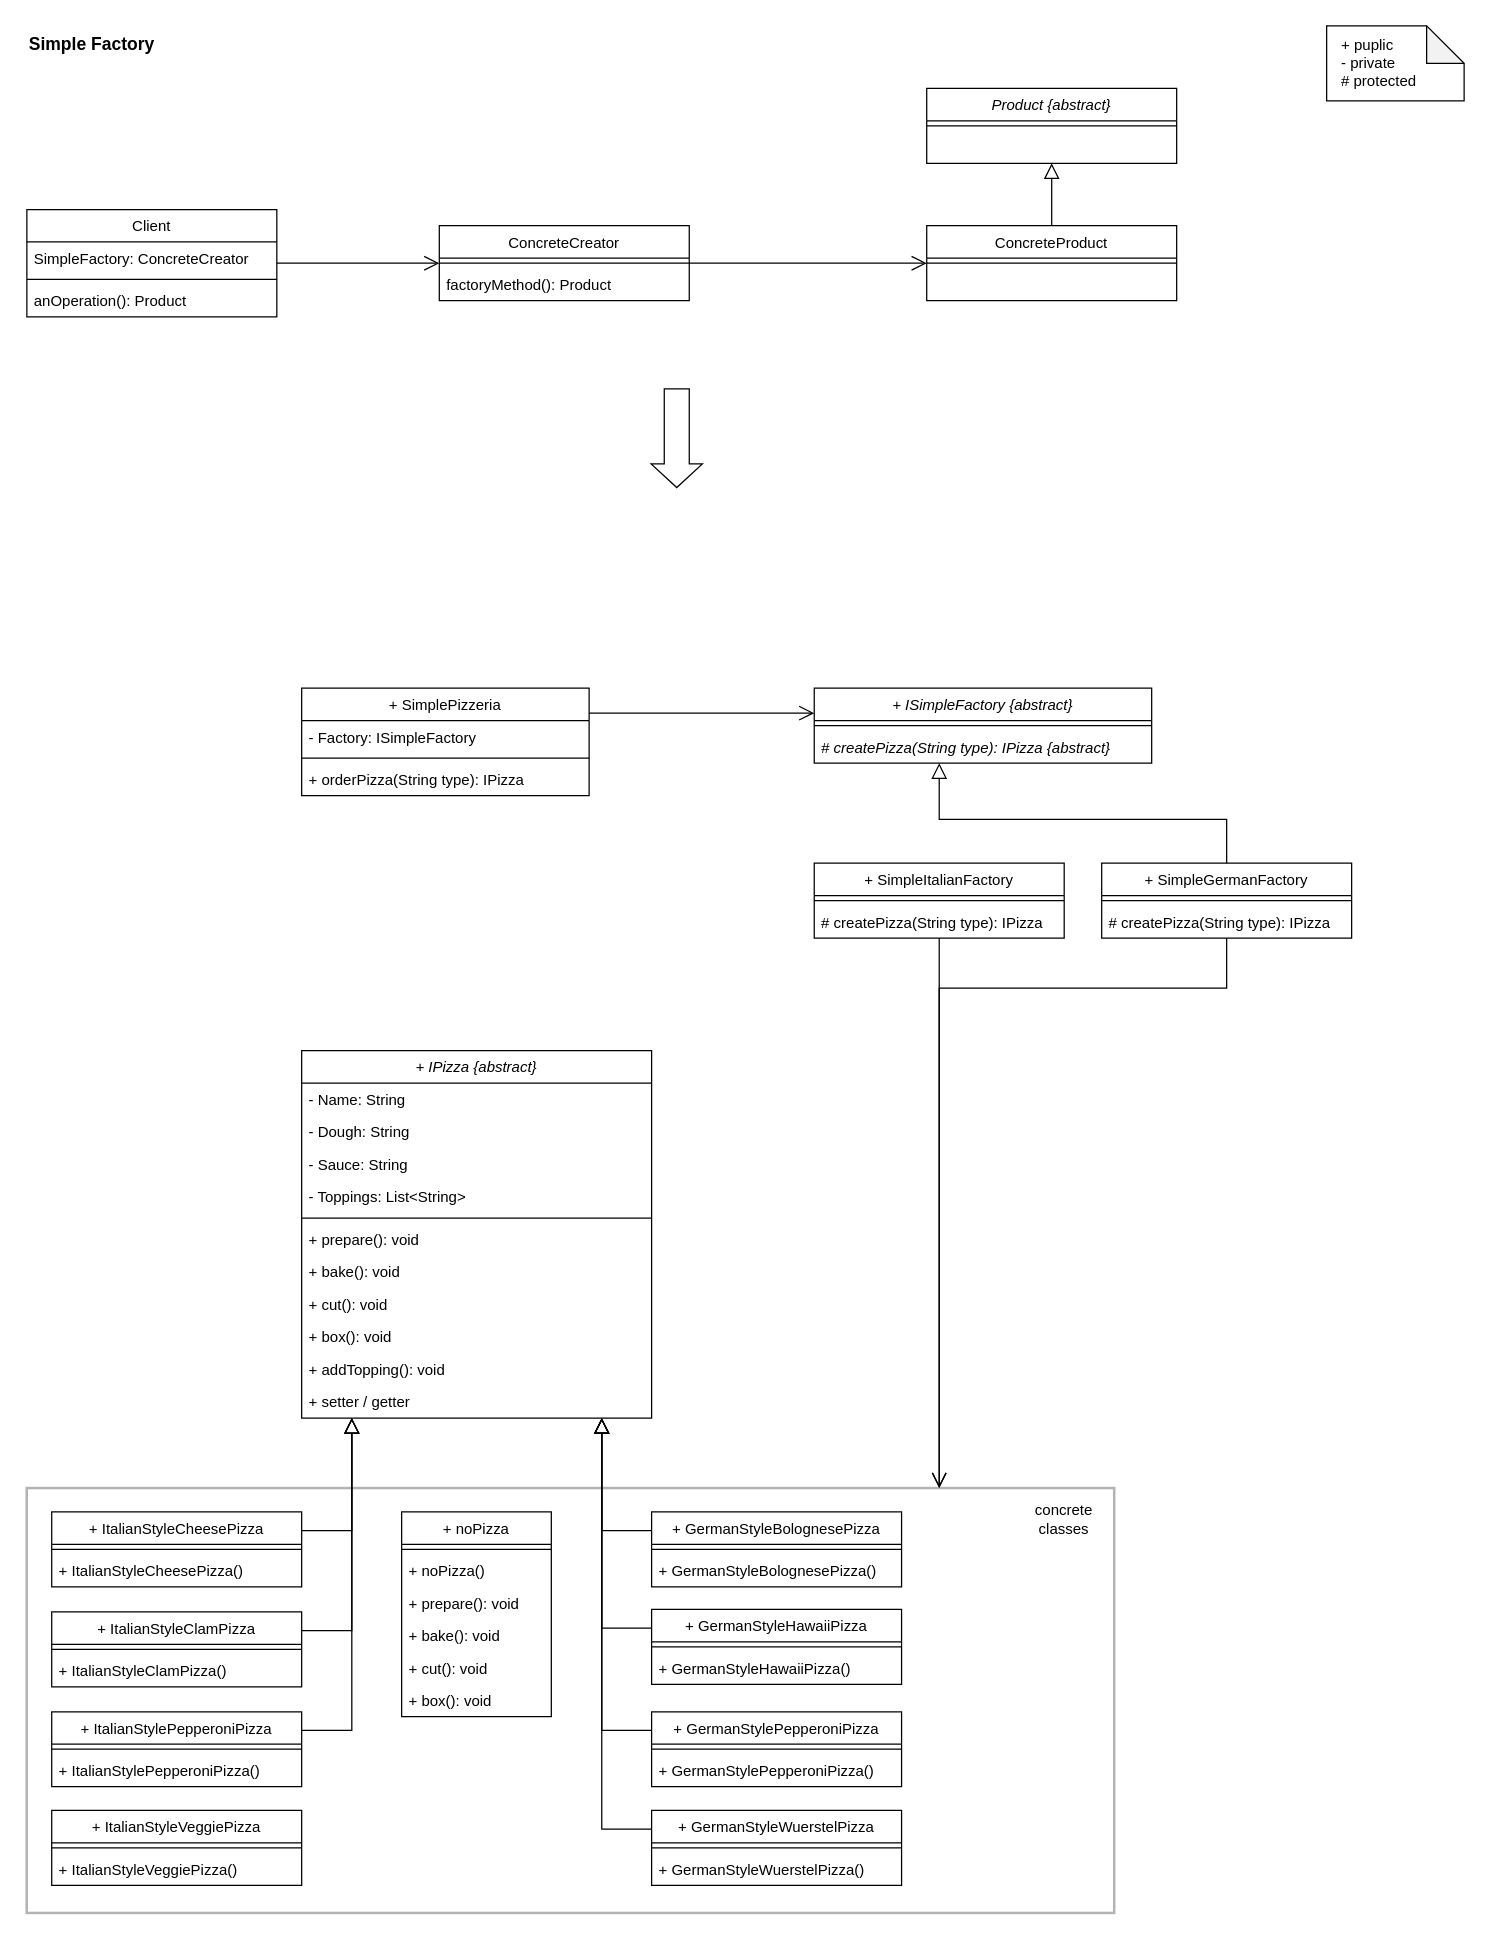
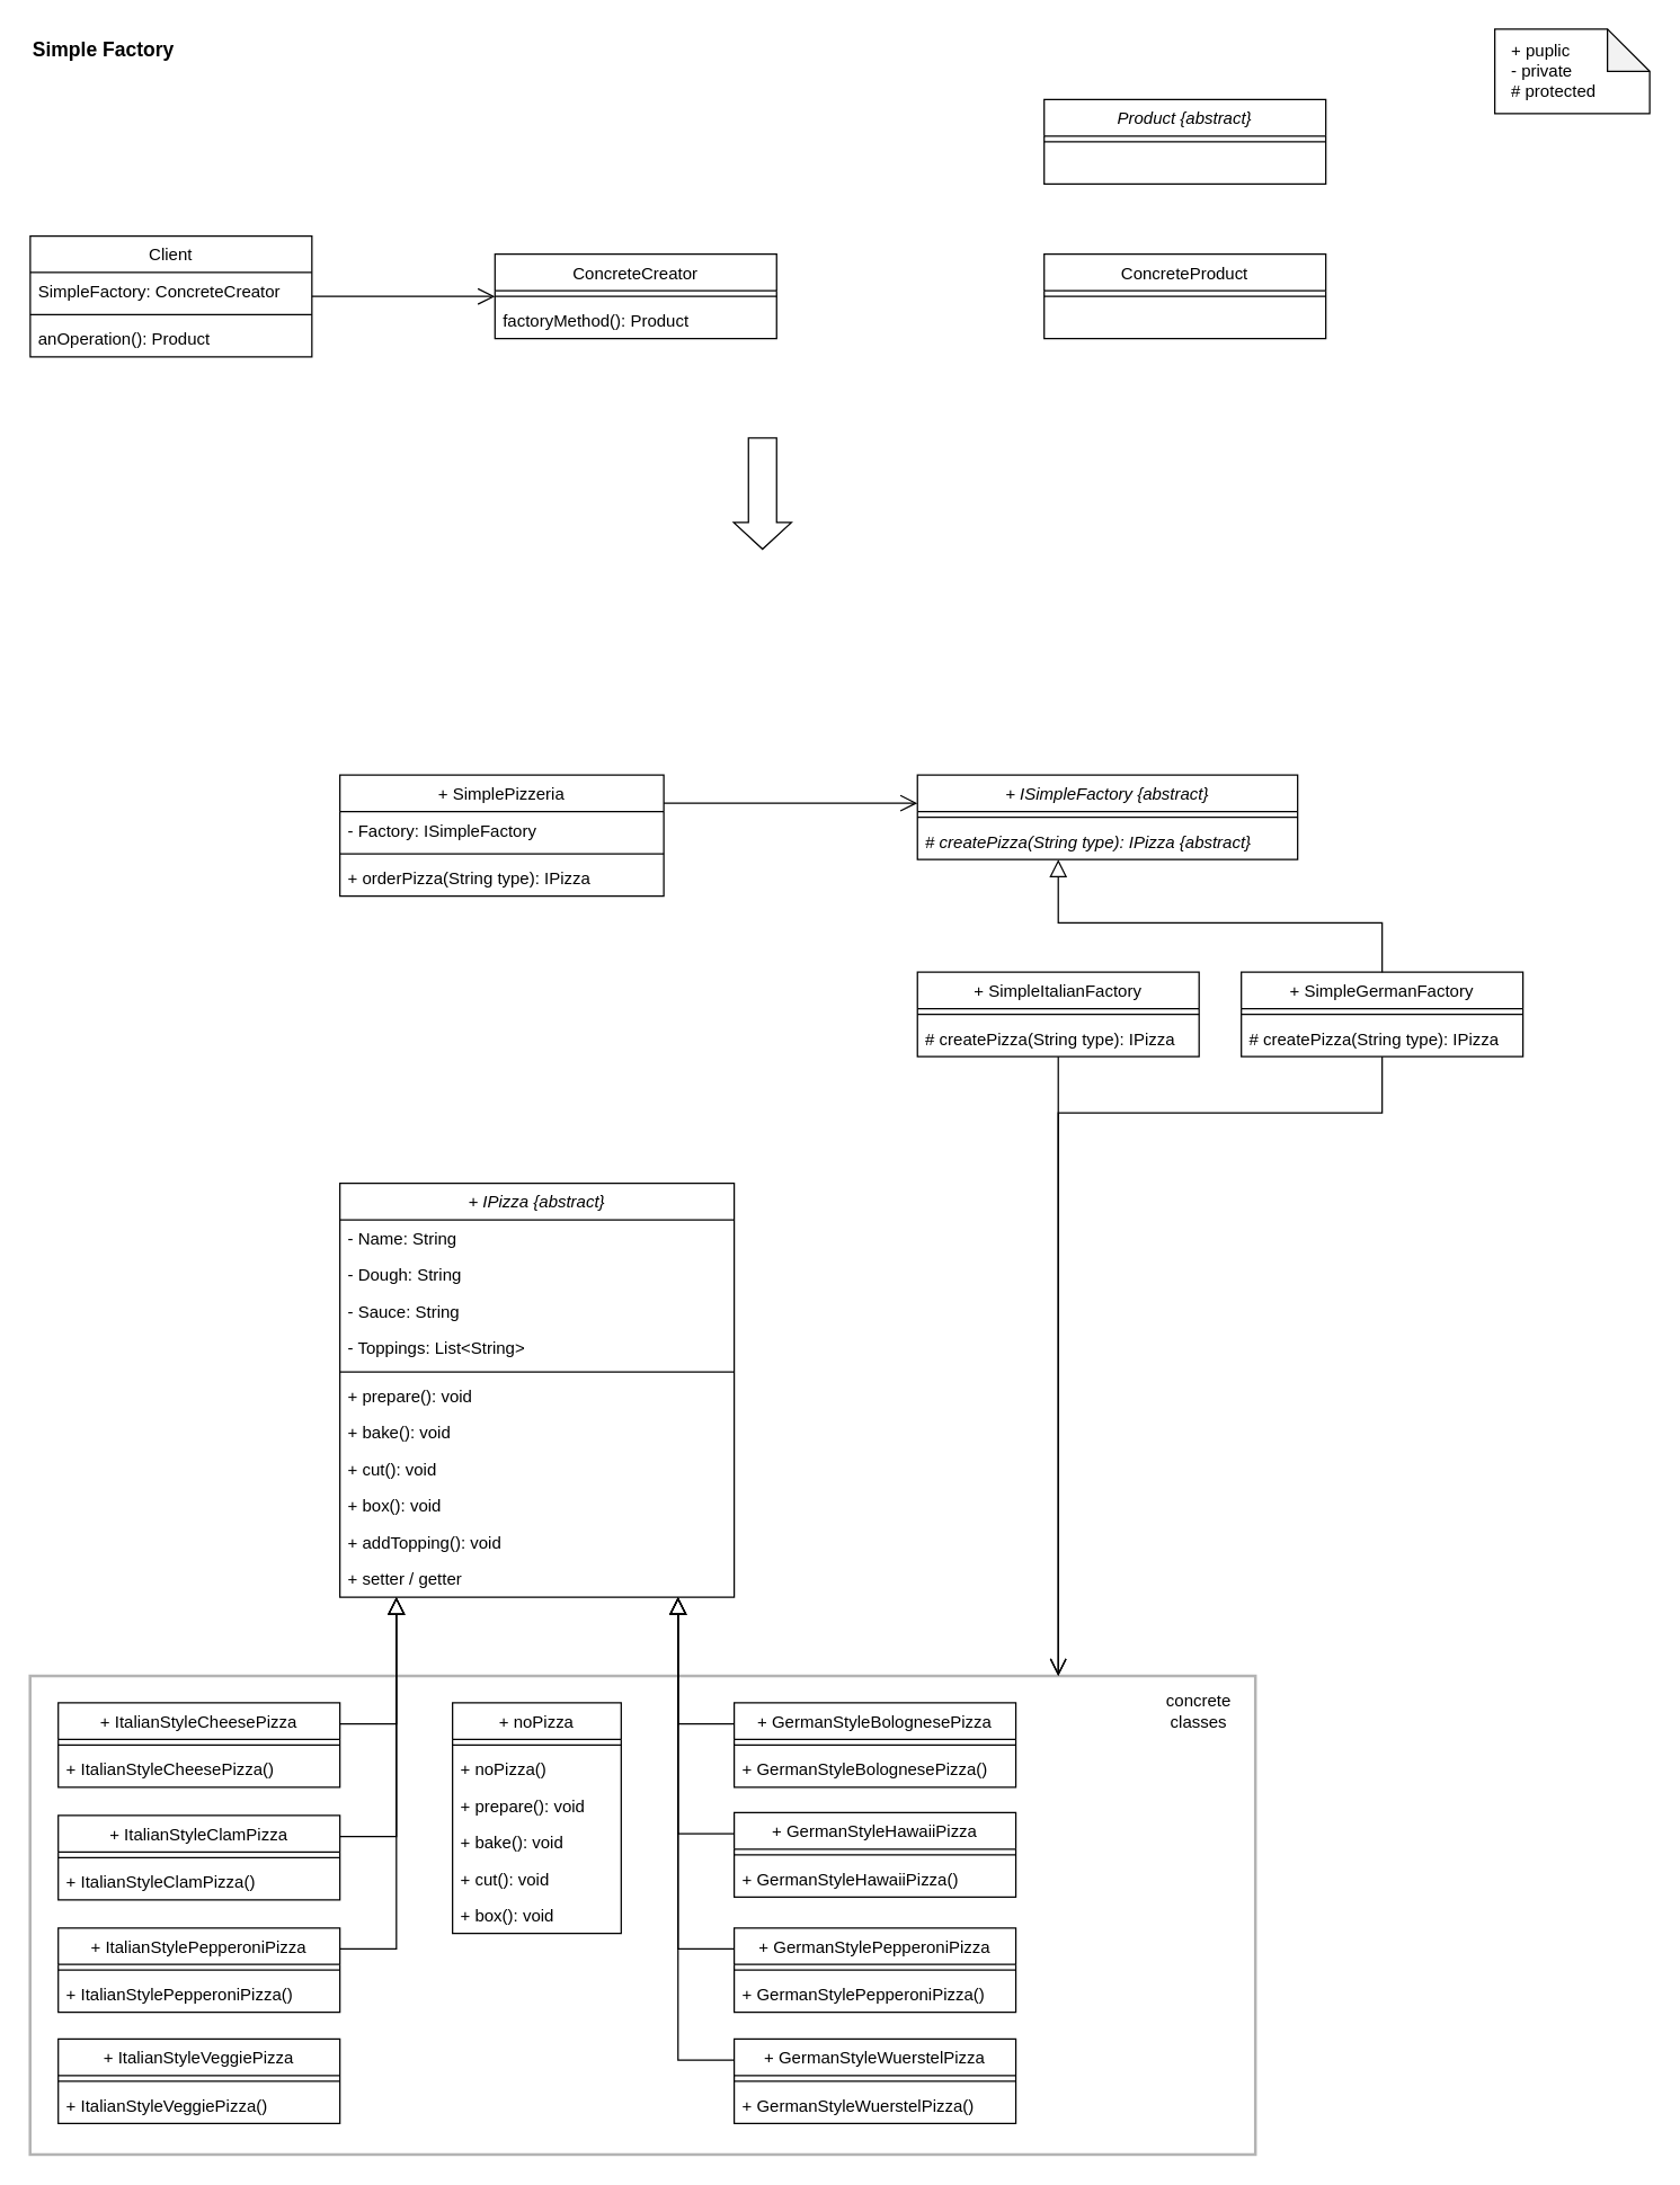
- <mxCell id="73" value="" style="endArrow=block;endSize=10;endFill=0;shadow=0;strokeWidth=1;rounded=0;" parent="1" source="71" target="69" edge="1"><mxGeometry width="160" relative="1" as="geometry"><mxPoint x="1025.13" y="773" as="sourcePoint" /><mxPoint x="985.13" y="484" as="targetPoint" /></mxGeometry></mxCell>
- <mxCell id="74" value="" style="endArrow=open;html=1;rounded=0;endFill=0;strokeWidth=1;endSize=10;startSize=10;" parent="1" source="66" target="71" edge="1"><mxGeometry width="50" height="50" relative="1" as="geometry"><mxPoint x="631" y="440" as="sourcePoint" /><mxPoint x="1021" y="185" as="targetPoint" /></mxGeometry></mxCell>
